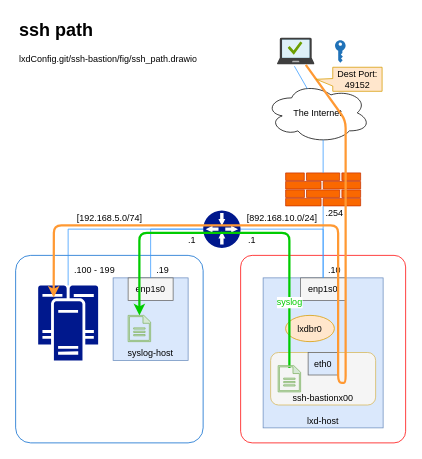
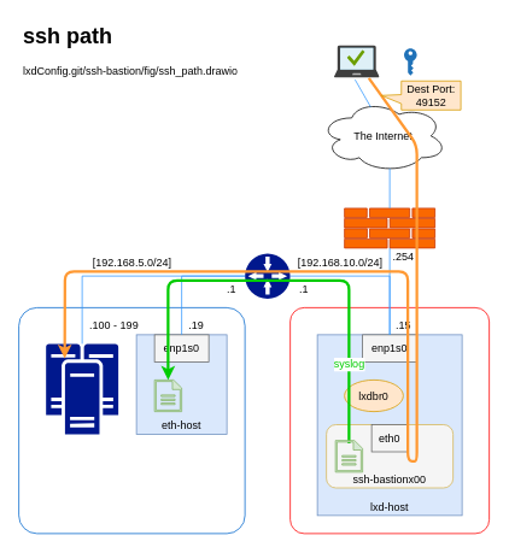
- <mxCell id="25" value="[192.168.5.0/74]" style="text;html=1;strokeColor=none;fillColor=none;align=center;verticalAlign=middle;whiteSpace=wrap;rounded=0;fontSize=12;" vertex="1" parent="1"><mxGeometry x="89.5" y="280" width="111" height="20" as="geometry" /></mxCell>
+ <mxCell id="25" value="[192.168.5.0/24]" style="text;html=1;strokeColor=none;fillColor=none;align=center;verticalAlign=middle;whiteSpace=wrap;rounded=0;fontSize=12;" vertex="1" parent="1"><mxGeometry x="89.5" y="280" width="111" height="20" as="geometry" /></mxCell>
- <mxCell id="24" value="[892.168.10.0/24]" style="text;html=1;strokeColor=none;fillColor=none;align=center;verticalAlign=middle;whiteSpace=wrap;rounded=0;fontSize=12;" vertex="1" parent="1"><mxGeometry x="320" y="280" width="111" height="20" as="geometry" /></mxCell>
+ <mxCell id="24" value="[192.168.10.0/24]" style="text;html=1;strokeColor=none;fillColor=none;align=center;verticalAlign=middle;whiteSpace=wrap;rounded=0;fontSize=12;" vertex="1" parent="1"><mxGeometry x="320" y="280" width="111" height="20" as="geometry" /></mxCell>
- <mxCell id="27" value=".10" style="text;html=1;strokeColor=none;fillColor=none;align=center;verticalAlign=middle;whiteSpace=wrap;rounded=0;fontSize=12;" vertex="1" parent="1"><mxGeometry x="429.5" y="350" width="30.5" height="20" as="geometry" /></mxCell>
+ <mxCell id="27" value=".15" style="text;html=1;strokeColor=none;fillColor=none;align=center;verticalAlign=middle;whiteSpace=wrap;rounded=0;fontSize=12;" vertex="1" parent="1"><mxGeometry x="429.5" y="350" width="30.5" height="20" as="geometry" /></mxCell>
- <mxCell id="15" value="syslog-host" style="rounded=0;whiteSpace=wrap;html=1;strokeColor=#6c8ebf;fillColor=#dae8fc;align=center;verticalAlign=bottom;" vertex="1" parent="1"><mxGeometry x="150" y="370" width="100" height="110" as="geometry" /></mxCell>
+ <mxCell id="15" value="eth-host" style="rounded=0;whiteSpace=wrap;html=1;strokeColor=#6c8ebf;fillColor=#dae8fc;align=center;verticalAlign=bottom;" vertex="1" parent="1"><mxGeometry x="150" y="370" width="100" height="110" as="geometry" /></mxCell>
- <mxCell id="11" value="eth0" style="rounded=0;strokeColor=#666666;fillColor=#dae8fc;html=1;whiteSpace=wrap;fontSize=12;" vertex="1" parent="1"><mxGeometry x="410" y="469.5" width="40" height="30" as="geometry" /></mxCell>
+ <mxCell id="11" value="eth0" style="rounded=0;strokeColor=#666666;fillColor=#f5f5f5;html=1;whiteSpace=wrap;fontSize=12;" vertex="1" parent="1"><mxGeometry x="410" y="469.5" width="40" height="30" as="geometry" /></mxCell>
